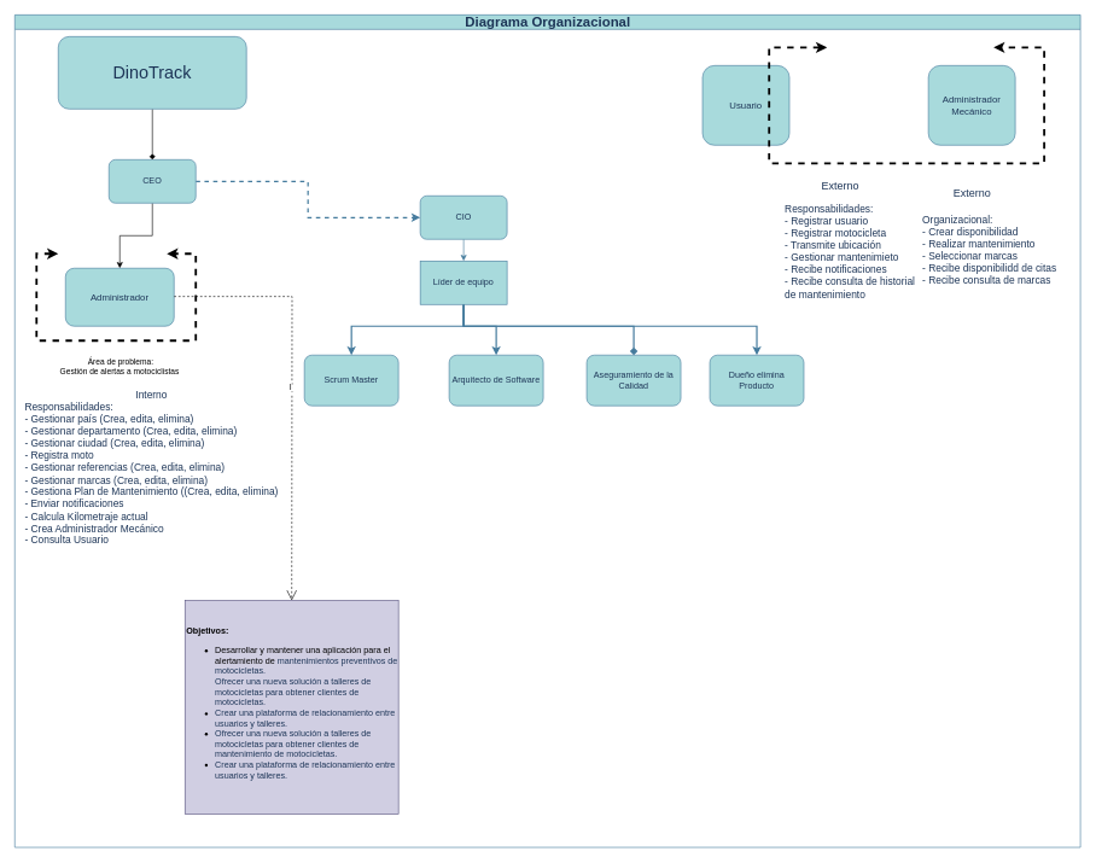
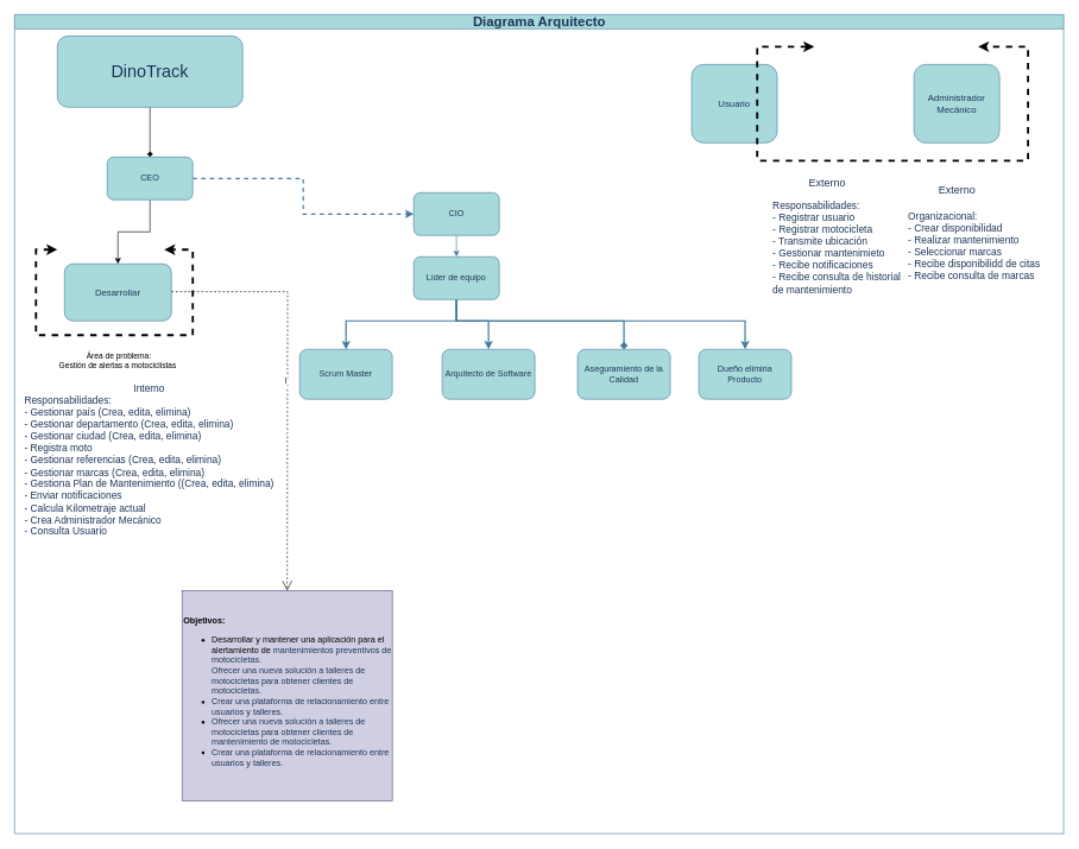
- <mxCell id="2" value="&lt;font style=&quot;font-size: 19px;&quot;&gt;Diagrama Organizacional&lt;/font&gt;" style="swimlane;html=1;startSize=20;horizontal=1;containerType=tree;glass=0;labelBackgroundColor=none;fillColor=#A8DADC;strokeColor=#457B9D;fontColor=#1D3557;" parent="1" vertex="1"><mxGeometry x="20" y="20" width="1472" height="1150" as="geometry"><mxRectangle x="40" y="80" width="90" height="30" as="alternateBounds" /></mxGeometry></mxCell>
+ <mxCell id="2" value="&lt;font style=&quot;font-size: 19px;&quot;&gt;Diagrama Arquitecto&lt;/font&gt;" style="swimlane;html=1;startSize=20;horizontal=1;containerType=tree;glass=0;labelBackgroundColor=none;fillColor=#A8DADC;strokeColor=#457B9D;fontColor=#1D3557;" parent="1" vertex="1"><mxGeometry x="20" y="20" width="1472" height="1150" as="geometry"><mxRectangle x="40" y="80" width="90" height="30" as="alternateBounds" /></mxGeometry></mxCell>
- <mxCell id="16" value="&lt;font style=&quot;vertical-align: inherit;&quot;&gt;&lt;font style=&quot;vertical-align: inherit;&quot;&gt;Líder de equipo&lt;/font&gt;&lt;/font&gt;" style="whiteSpace=wrap;html=1;fillColor=#A8DADC;strokeColor=#457B9D;fontColor=#1D3557;labelBackgroundColor=none;rounded=0;" parent="2" vertex="1"><mxGeometry x="560" y="340" width="120" height="60" as="geometry" /></mxCell>
+ <mxCell id="16" value="&lt;font style=&quot;vertical-align: inherit;&quot;&gt;&lt;font style=&quot;vertical-align: inherit;&quot;&gt;Líder de equipo&lt;/font&gt;&lt;/font&gt;" style="rounded=1;whiteSpace=wrap;html=1;fillColor=#A8DADC;strokeColor=#457B9D;fontColor=#1D3557;labelBackgroundColor=none;" parent="2" vertex="1"><mxGeometry x="560" y="340" width="120" height="60" as="geometry" /></mxCell>
- <mxCell id="27" value="&lt;span style=&quot;font-size: 13px;&quot;&gt;Administrador&lt;/span&gt;" style="rounded=1;whiteSpace=wrap;html=1;strokeWidth=1;labelBackgroundColor=none;fillColor=#A8DADC;strokeColor=#457B9D;fontColor=#1D3557;" parent="2" vertex="1"><mxGeometry x="70" y="350" width="150" height="80" as="geometry" /></mxCell>
+ <mxCell id="27" value="&lt;span style=&quot;font-size: 13px;&quot;&gt;Desarrollar&lt;/span&gt;" style="rounded=1;whiteSpace=wrap;html=1;strokeWidth=1;labelBackgroundColor=none;fillColor=#A8DADC;strokeColor=#457B9D;fontColor=#1D3557;" parent="2" vertex="1"><mxGeometry x="70" y="350" width="150" height="80" as="geometry" /></mxCell>
